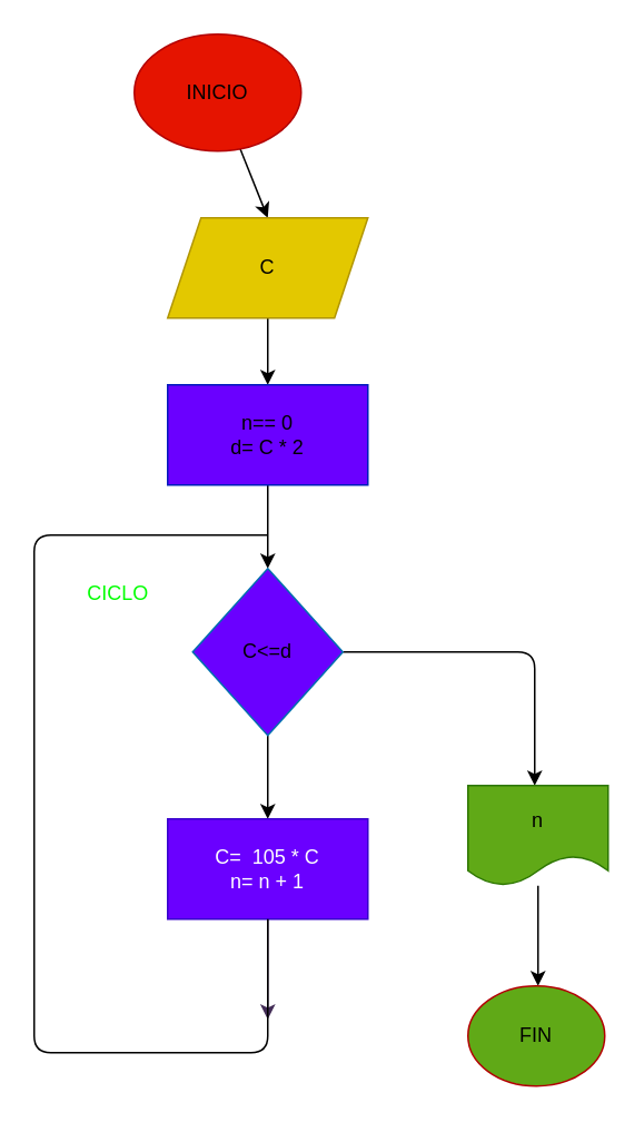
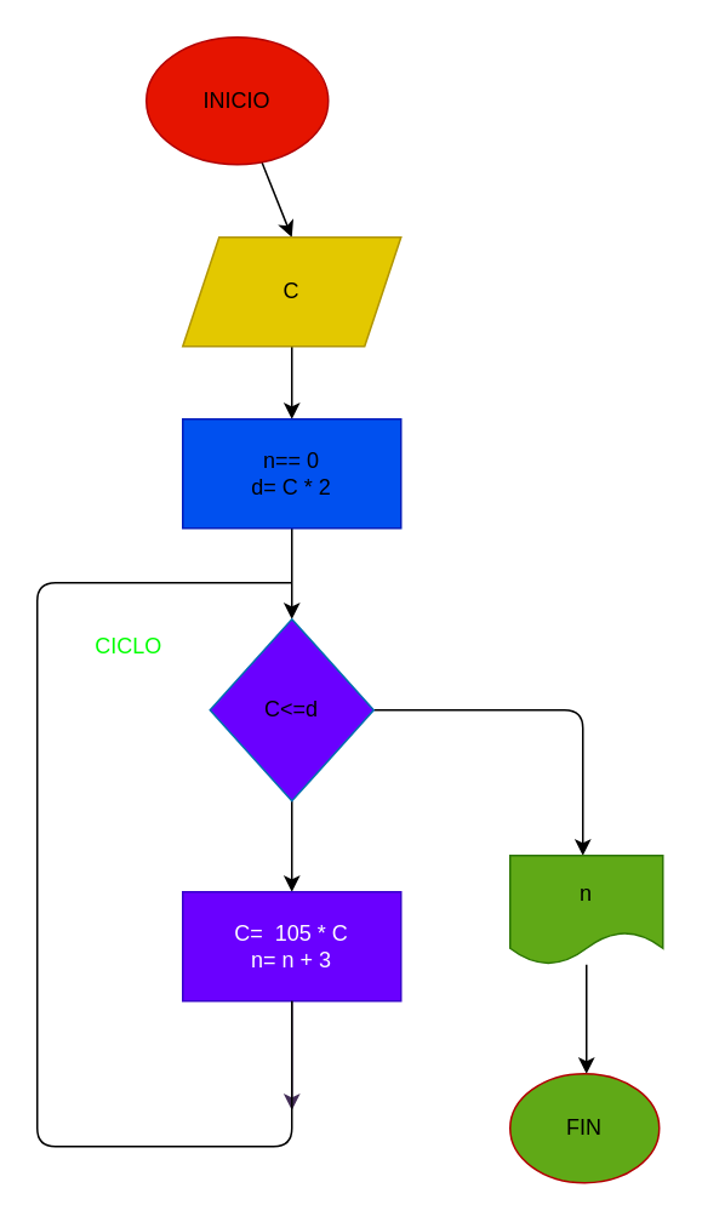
- <mxCell id="7" value="&lt;font color=&quot;#000000&quot;&gt;n== 0&lt;br&gt;d= C * 2&lt;br&gt;&lt;/font&gt;" style="rounded=0;whiteSpace=wrap;html=1;fontColor=#ffffff;fillColor=#6a00ff;strokeColor=#001DBC;" parent="1" vertex="1"><mxGeometry x="100" y="230" width="120" height="60" as="geometry" /></mxCell>
+ <mxCell id="7" value="&lt;font color=&quot;#000000&quot;&gt;n== 0&lt;br&gt;d= C * 2&lt;br&gt;&lt;/font&gt;" style="rounded=0;whiteSpace=wrap;html=1;fontColor=#ffffff;fillColor=#0050ef;strokeColor=#001DBC;" parent="1" vertex="1"><mxGeometry x="100" y="230" width="120" height="60" as="geometry" /></mxCell>
- <mxCell id="12" value="C=&amp;nbsp; 105 * C&lt;br&gt;n= n + 1" style="rounded=0;whiteSpace=wrap;html=1;fontColor=#ffffff;fillColor=#6a00ff;strokeColor=#3700CC;" parent="1" vertex="1"><mxGeometry x="100" y="490" width="120" height="60" as="geometry" /></mxCell>
+ <mxCell id="12" value="C=&amp;nbsp; 105 * C&lt;br&gt;n= n + 3" style="rounded=0;whiteSpace=wrap;html=1;fontColor=#ffffff;fillColor=#6a00ff;strokeColor=#3700CC;" parent="1" vertex="1"><mxGeometry x="100" y="490" width="120" height="60" as="geometry" /></mxCell>
